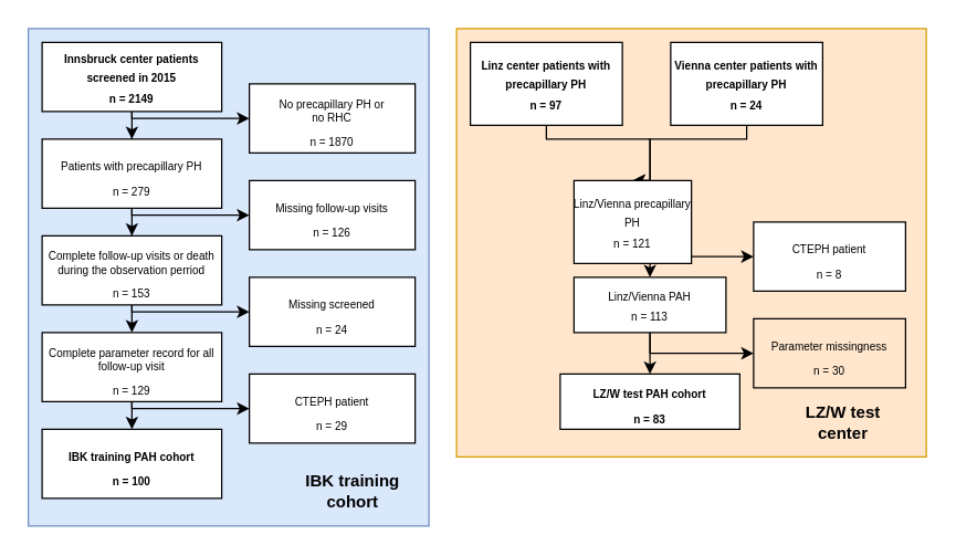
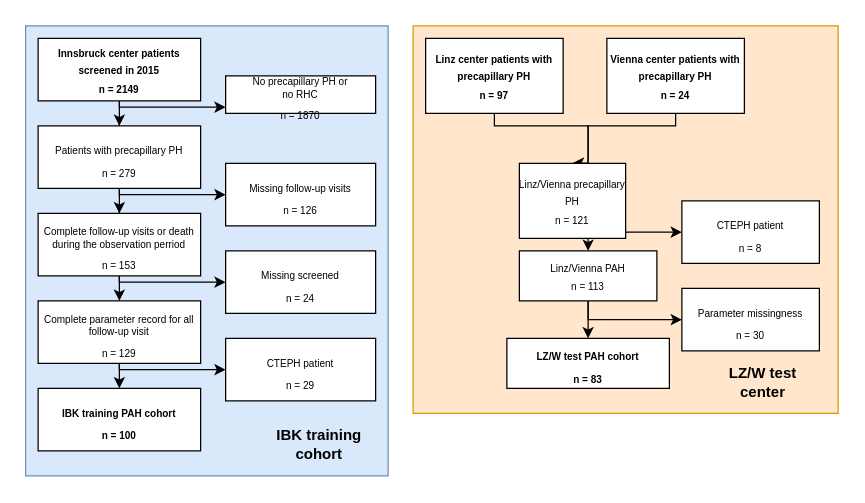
- <mxCell id="15" value="&lt;font style=&quot;font-size: 8px&quot;&gt;&lt;p lang=&quot;en-US&quot; class=&quot;western&quot; align=&quot;center&quot; style=&quot;margin-bottom: 0in&quot;&gt;&lt;font face=&quot;Arial, serif&quot;&gt;No precapillary PH or&lt;br&gt;no RHC&lt;/font&gt;&lt;/p&gt;&lt;p lang=&quot;en-US&quot; class=&quot;western&quot; align=&quot;center&quot; style=&quot;margin-bottom: 0in&quot;&gt;&lt;font face=&quot;Arial, serif&quot;&gt;n = 1870&lt;/font&gt;&lt;/p&gt;&lt;/font&gt;" style="rounded=0;whiteSpace=wrap;html=1;verticalAlign=middle;spacing=0;" parent="1" vertex="1"><mxGeometry x="180" y="60" width="120" height="50" as="geometry" /></mxCell>
+ <mxCell id="15" value="&lt;font style=&quot;font-size: 8px&quot;&gt;&lt;p lang=&quot;en-US&quot; class=&quot;western&quot; align=&quot;center&quot; style=&quot;margin-bottom: 0in&quot;&gt;&lt;font face=&quot;Arial, serif&quot;&gt;No precapillary PH or&lt;br&gt;no RHC&lt;/font&gt;&lt;/p&gt;&lt;p lang=&quot;en-US&quot; class=&quot;western&quot; align=&quot;center&quot; style=&quot;margin-bottom: 0in&quot;&gt;&lt;font face=&quot;Arial, serif&quot;&gt;n = 1870&lt;/font&gt;&lt;/p&gt;&lt;/font&gt;" style="rounded=0;whiteSpace=wrap;html=1;verticalAlign=middle;spacing=0;" parent="1" vertex="1"><mxGeometry x="180" y="60" width="120" height="30" as="geometry" /></mxCell>
- <mxCell id="35" value="&lt;font style=&quot;font-size: 8px&quot; face=&quot;Arial, serif&quot;&gt;&lt;p lang=&quot;en-US&quot; class=&quot;western&quot; align=&quot;center&quot; style=&quot;margin-bottom: 0in&quot;&gt;Parameter missingness&lt;/p&gt;&lt;p lang=&quot;en-US&quot; class=&quot;western&quot; align=&quot;center&quot; style=&quot;margin-bottom: 0in&quot;&gt;n = 30&lt;/p&gt;&lt;/font&gt;" style="rounded=0;whiteSpace=wrap;html=1;verticalAlign=middle;spacing=0;fillColor=#ffe6cc;" parent="1" vertex="1"><mxGeometry x="545" y="230" width="110" height="50" as="geometry" /></mxCell>
+ <mxCell id="35" value="&lt;font style=&quot;font-size: 8px&quot; face=&quot;Arial, serif&quot;&gt;&lt;p lang=&quot;en-US&quot; class=&quot;western&quot; align=&quot;center&quot; style=&quot;margin-bottom: 0in&quot;&gt;Parameter missingness&lt;/p&gt;&lt;p lang=&quot;en-US&quot; class=&quot;western&quot; align=&quot;center&quot; style=&quot;margin-bottom: 0in&quot;&gt;n = 30&lt;/p&gt;&lt;/font&gt;" style="rounded=0;whiteSpace=wrap;html=1;verticalAlign=middle;spacing=0;" parent="1" vertex="1"><mxGeometry x="545" y="230" width="110" height="50" as="geometry" /></mxCell>
